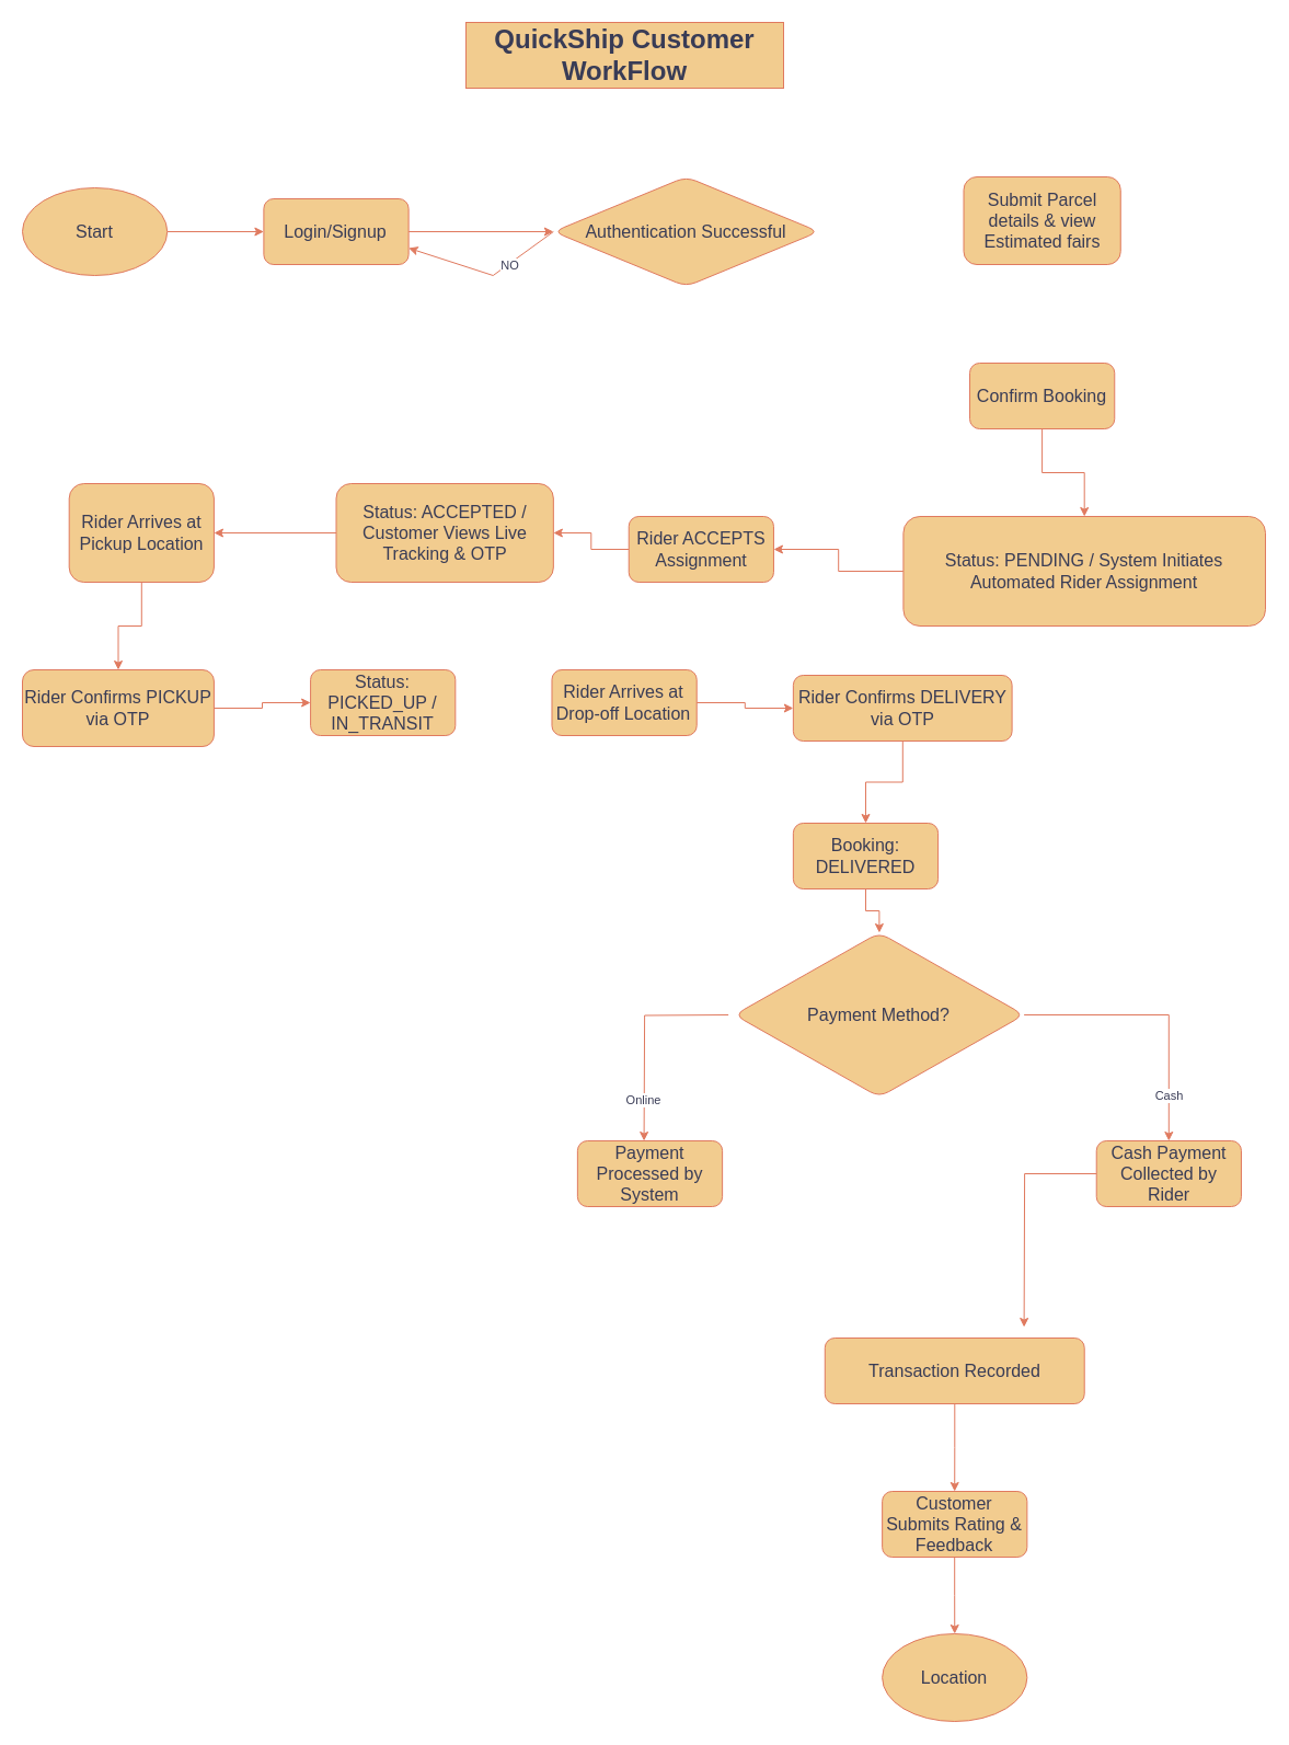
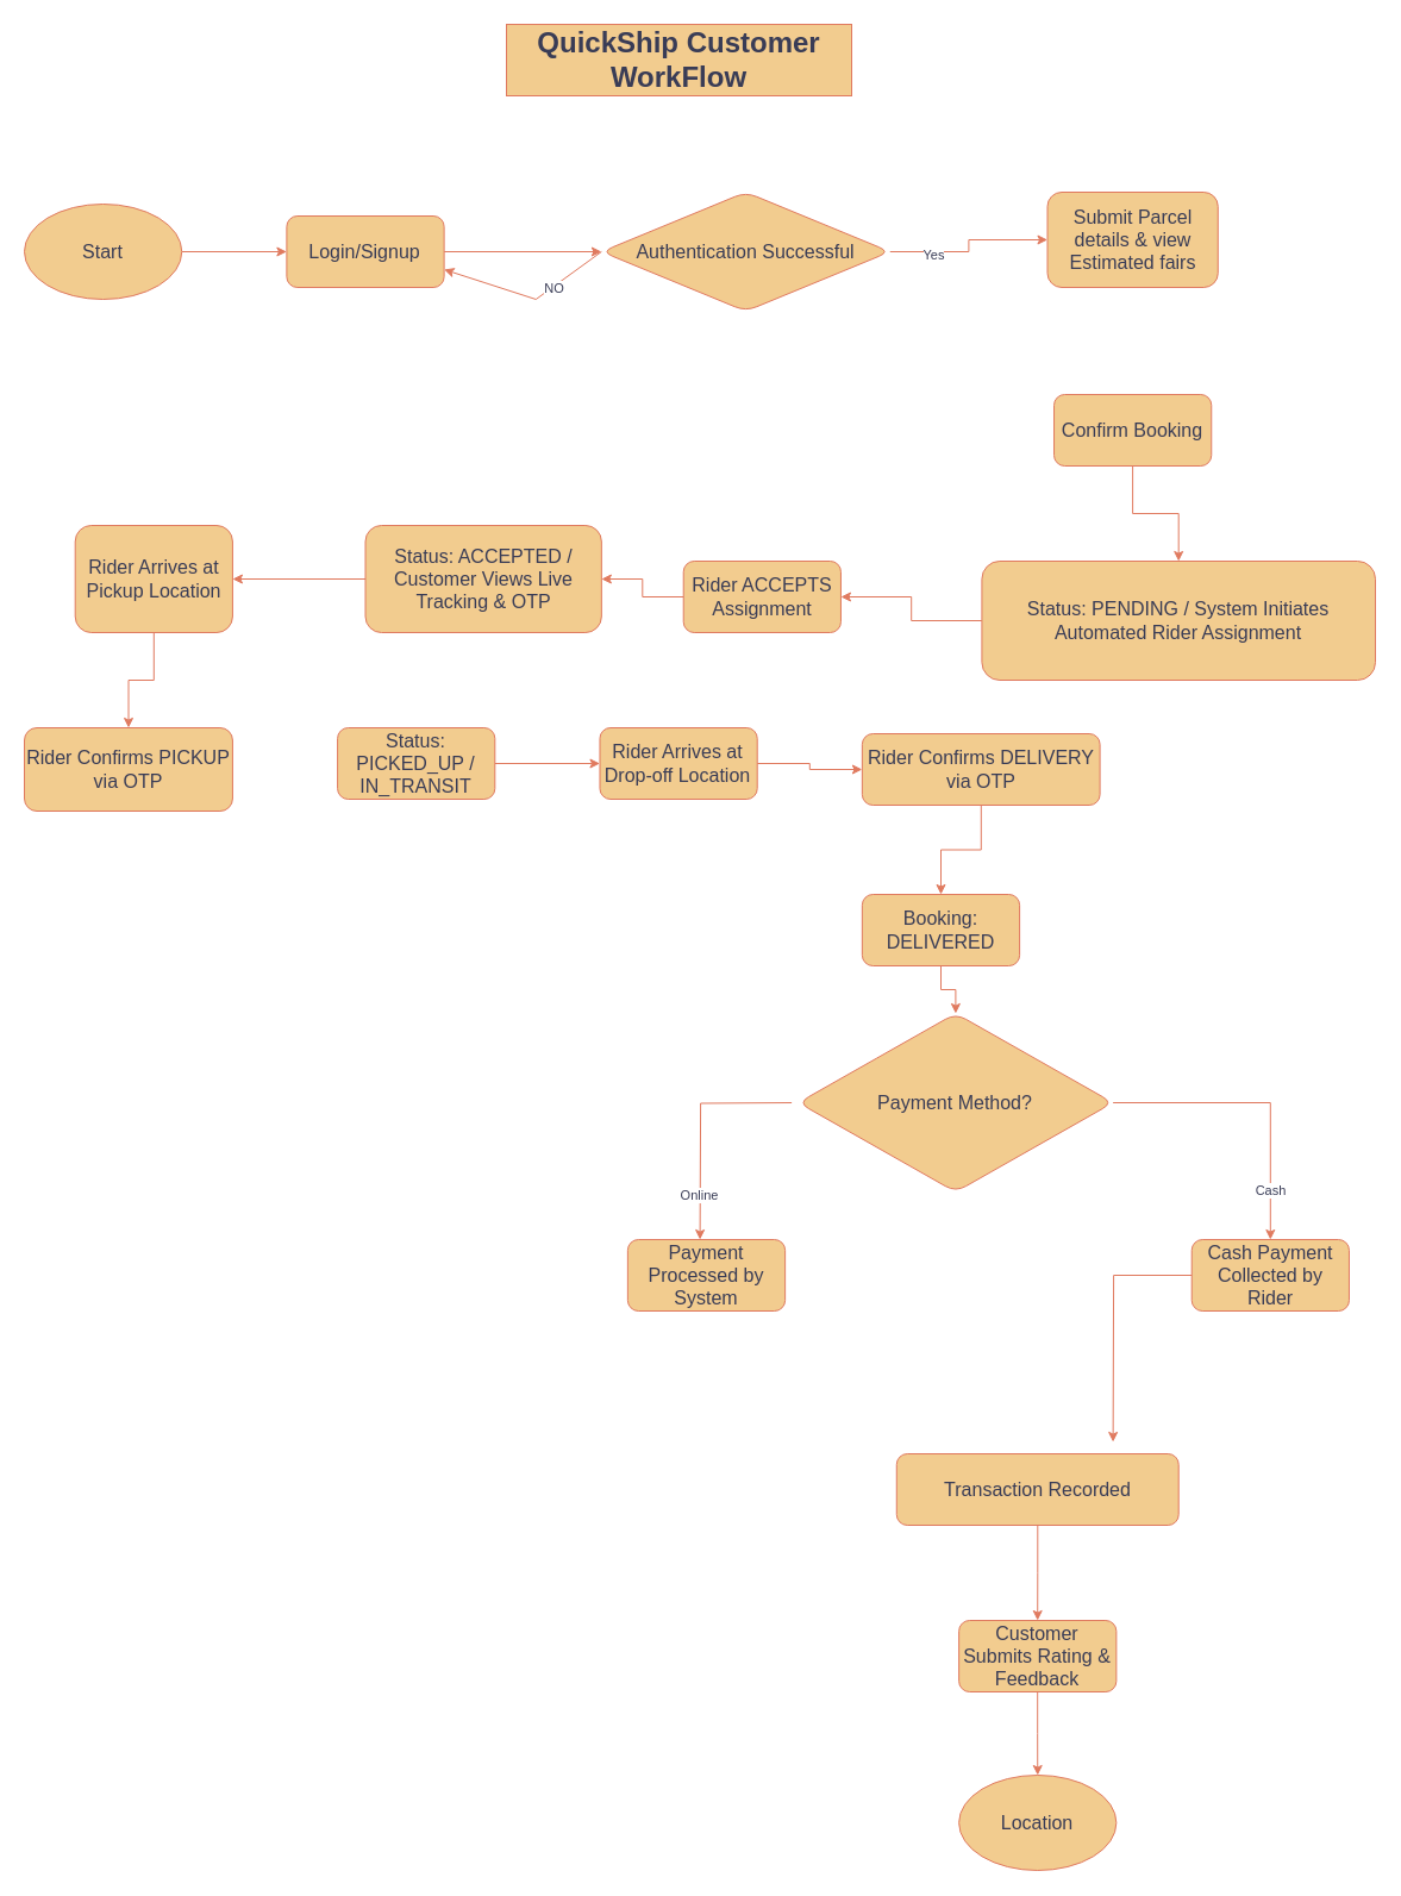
+ <mxCell id="7" value="" style="edgeStyle=orthogonalEdgeStyle;rounded=0;orthogonalLoop=1;jettySize=auto;html=1;fontSize=16;labelBackgroundColor=none;fontColor=default;strokeColor=#E07A5F;" edge="1" parent="2" source="9" target="12"><mxGeometry relative="1" as="geometry" /></mxCell>
+ <mxCell id="8" value="Yes" style="edgeLabel;html=1;align=center;verticalAlign=middle;resizable=0;points=[];strokeColor=#E07A5F;fontColor=#393C56;fillColor=#F2CC8F;" vertex="1" connectable="0" parent="7"><mxGeometry x="-0.489" y="-2" relative="1" as="geometry"><mxPoint as="offset" /></mxGeometry></mxCell>
+ <mxCell id="25" value="" style="edgeStyle=orthogonalEdgeStyle;rounded=0;orthogonalLoop=1;jettySize=auto;html=1;fontSize=16;labelBackgroundColor=none;fontColor=default;strokeColor=#E07A5F;" edge="1" parent="2" source="26" target="28"><mxGeometry relative="1" as="geometry" /></mxCell>
- <mxCell id="23" value="" style="edgeStyle=orthogonalEdgeStyle;rounded=0;orthogonalLoop=1;jettySize=auto;html=1;fontSize=16;labelBackgroundColor=none;fontColor=default;strokeColor=#E07A5F;" edge="1" parent="2" source="24" target="26"><mxGeometry relative="1" as="geometry" /></mxCell>
